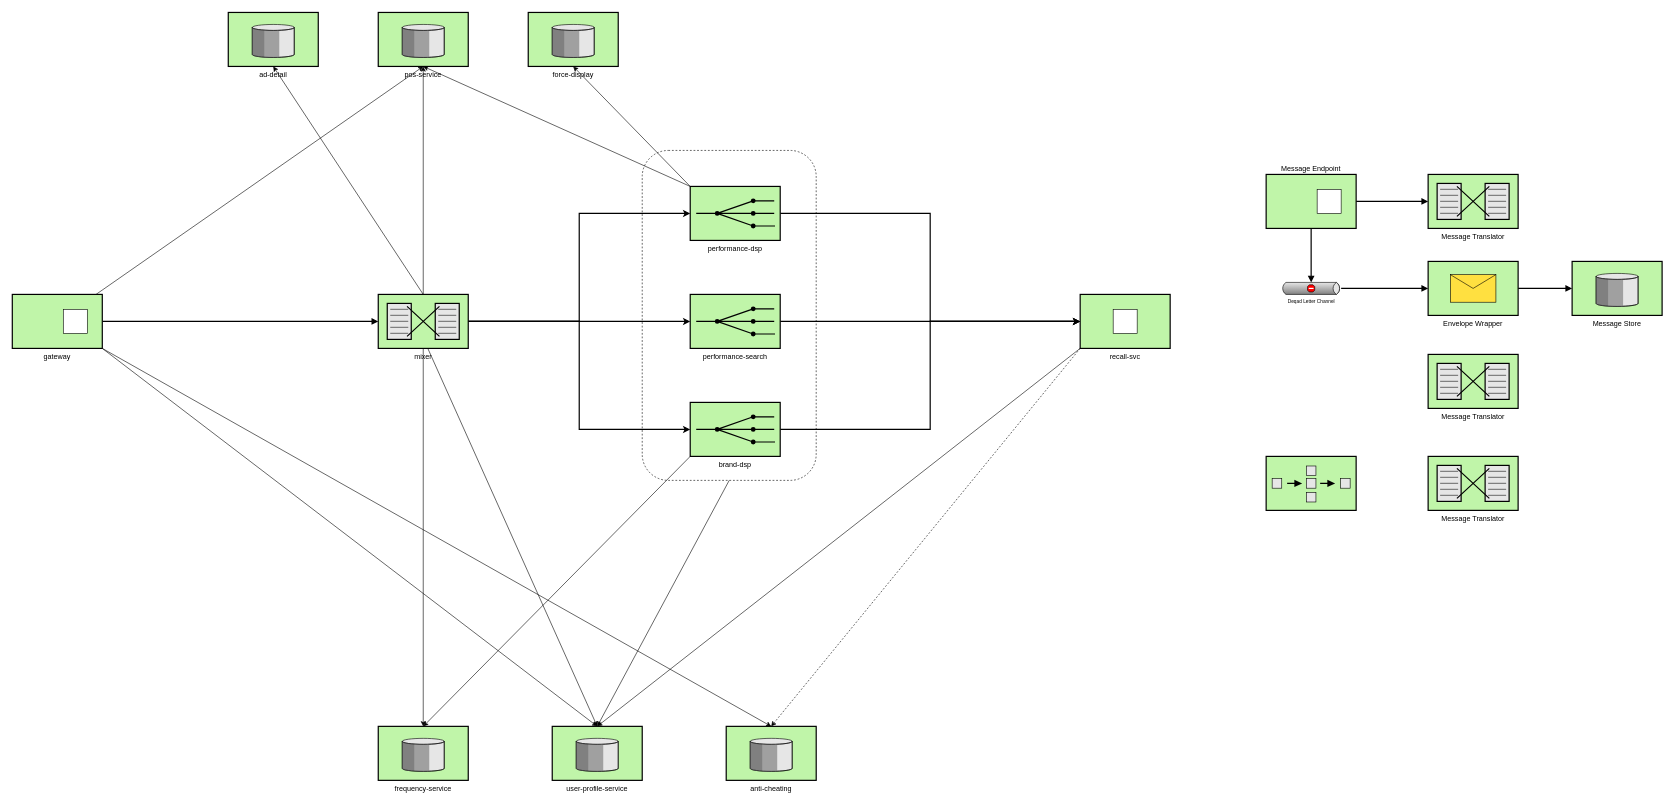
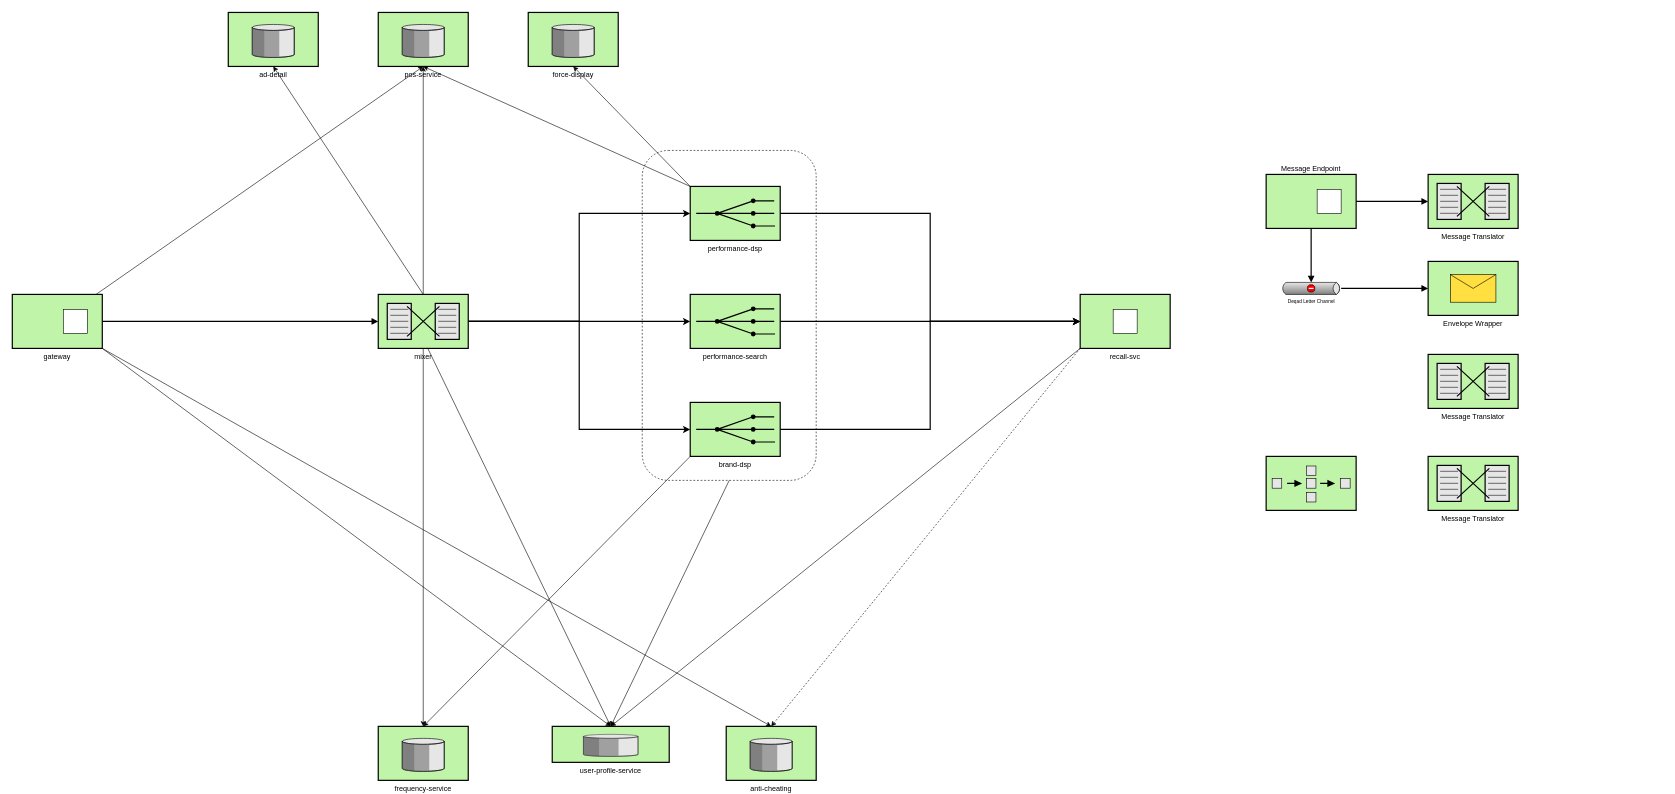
- <mxCell id="34" style="edgeStyle=orthogonalEdgeStyle;rounded=0;html=1;endArrow=block;endFill=1;jettySize=auto;orthogonalLoop=1;strokeWidth=2;startArrow=none;startFill=0;" parent="1" source="35" target="37" edge="1"><mxGeometry relative="1" as="geometry" /></mxCell>
- <mxCell id="37" value="Message Store" style="strokeWidth=2;dashed=0;align=center;fontSize=12;verticalLabelPosition=bottom;verticalAlign=top;shape=mxgraph.eip.message_store;fillColor=#c0f5a9" parent="1" vertex="1"><mxGeometry x="2620" y="435" width="150" height="90" as="geometry" /></mxCell>
- <mxCell id="44" value="user-profile-service" style="strokeWidth=2;dashed=0;align=center;fontSize=12;verticalLabelPosition=bottom;verticalAlign=top;shape=mxgraph.eip.message_store;fillColor=#c0f5a9" vertex="1" parent="1"><mxGeometry x="920" y="1210" width="150" height="90" as="geometry" /></mxCell>
+ <mxCell id="44" value="user-profile-service" style="strokeWidth=2;dashed=0;align=center;fontSize=12;verticalLabelPosition=bottom;verticalAlign=top;shape=mxgraph.eip.message_store;fillColor=#c0f5a9" vertex="1" parent="1"><mxGeometry x="920" y="1210" width="195" height="60" as="geometry" /></mxCell>
